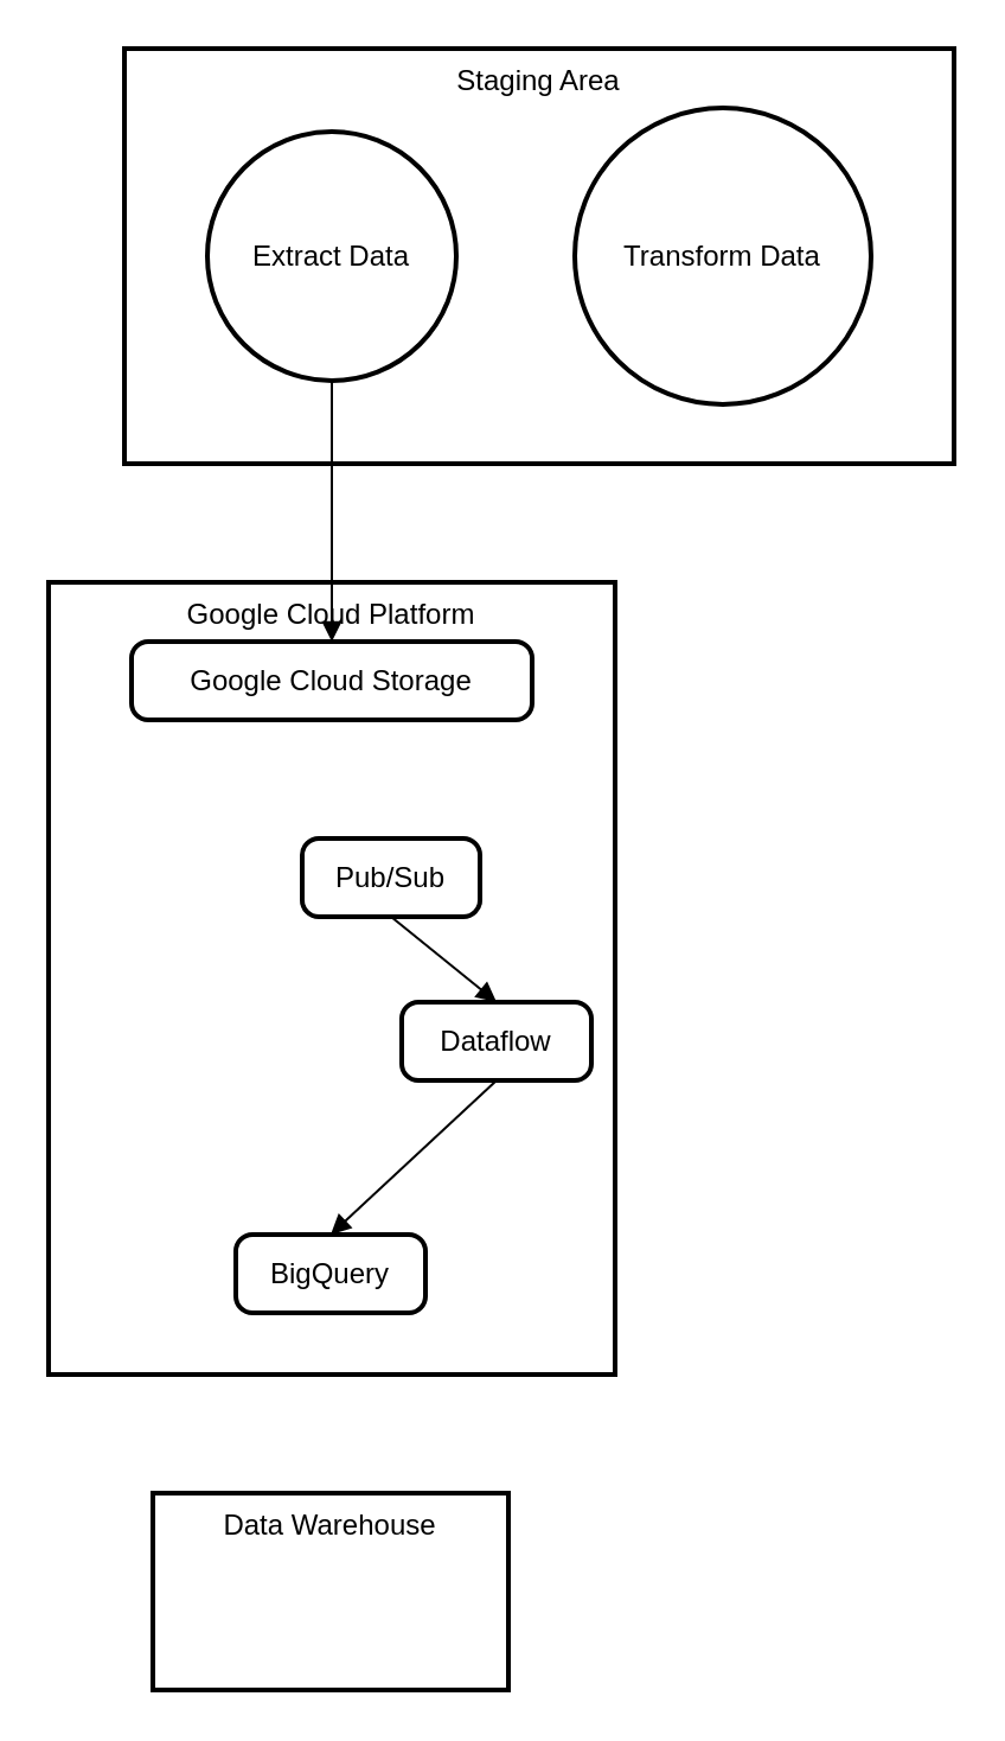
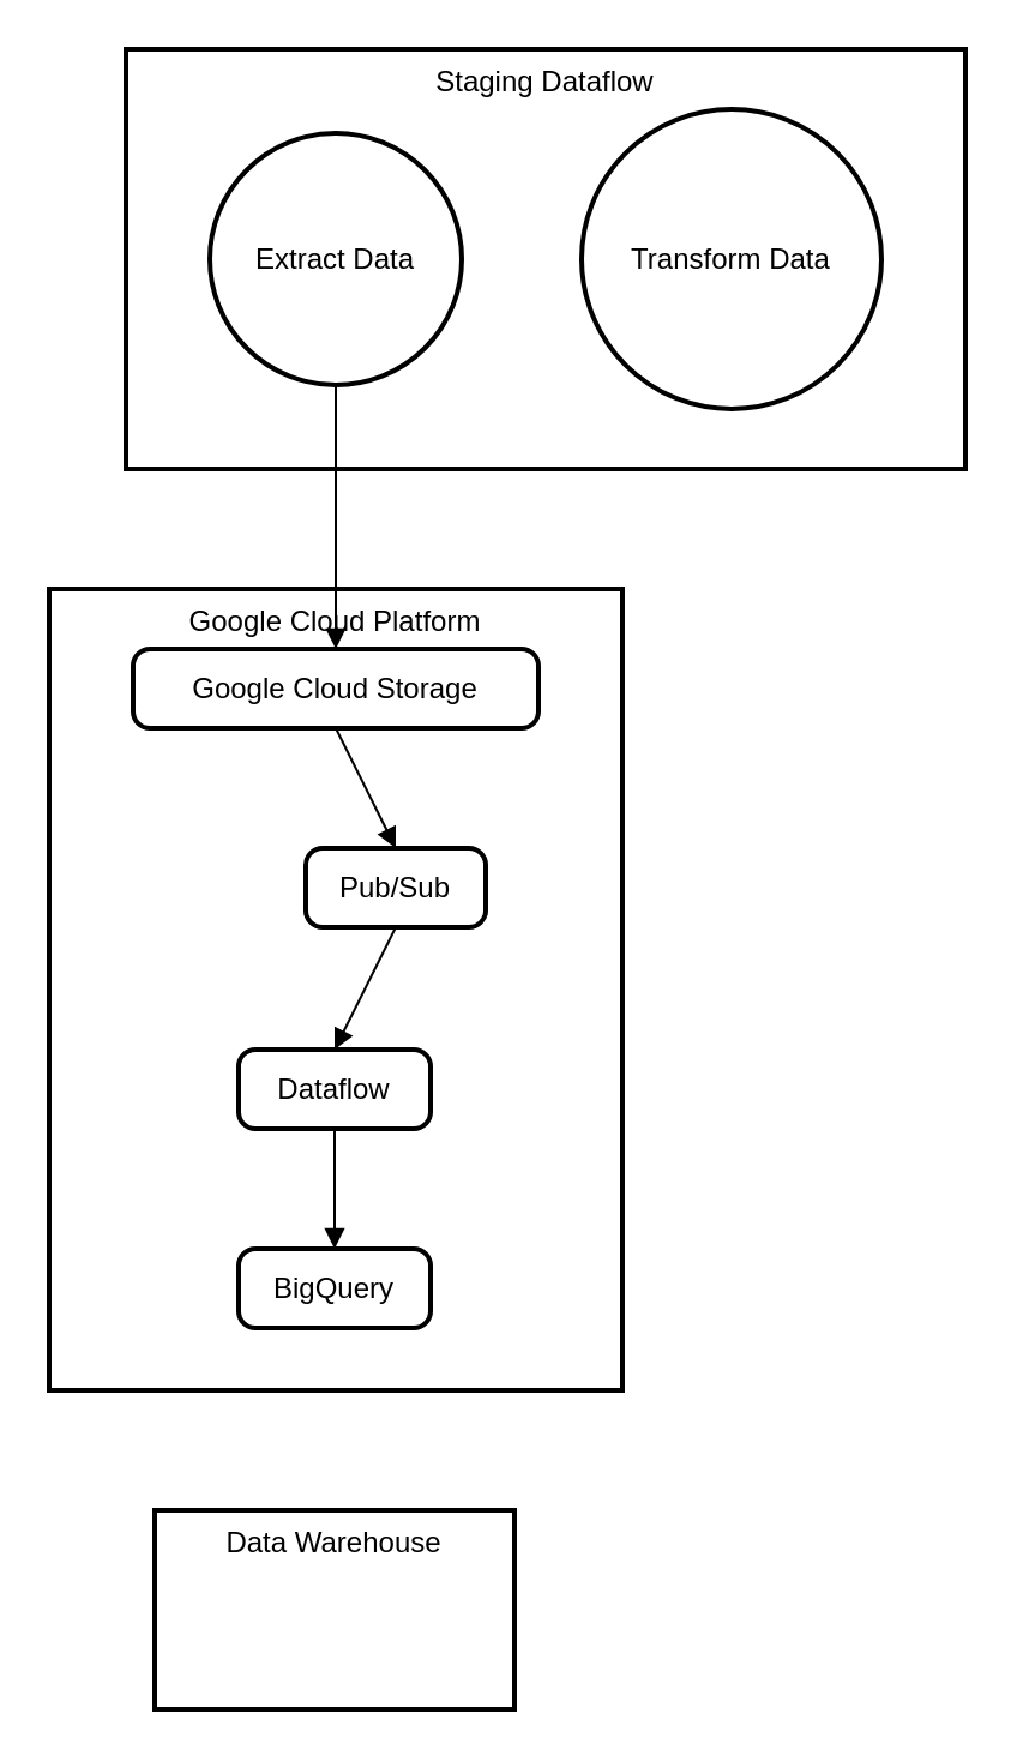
- <mxCell id="8" value="Staging Area" style="whiteSpace=wrap;strokeWidth=2;verticalAlign=top;" vertex="1" parent="1"><mxGeometry x="52" width="350" height="175" as="geometry" y="20" /></mxCell>
+ <mxCell id="8" value="Staging Dataflow" style="whiteSpace=wrap;strokeWidth=2;verticalAlign=top;" vertex="1" parent="1"><mxGeometry x="52" width="350" height="175" as="geometry" y="20" /></mxCell>
+ <mxCell id="12" value="" style="curved=1;startArrow=none;endArrow=block;exitX=0.5;exitY=1.01;entryX=0.5;entryY=0.01;" edge="1" parent="1" source="4" target="5"><mxGeometry relative="1" as="geometry"><Array as="points" /></mxGeometry></mxCell>
- <mxCell id="6" value="Dataflow" style="rounded=1;absoluteArcSize=1;arcSize=14;whiteSpace=wrap;strokeWidth=2;" vertex="1" parent="1"><mxGeometry x="169" y="422" width="80" height="33" as="geometry" /></mxCell>
+ <mxCell id="6" value="Dataflow" style="rounded=1;absoluteArcSize=1;arcSize=14;whiteSpace=wrap;strokeWidth=2;" vertex="1" parent="1"><mxGeometry x="99" y="437" width="80" height="33" as="geometry" /></mxCell>
